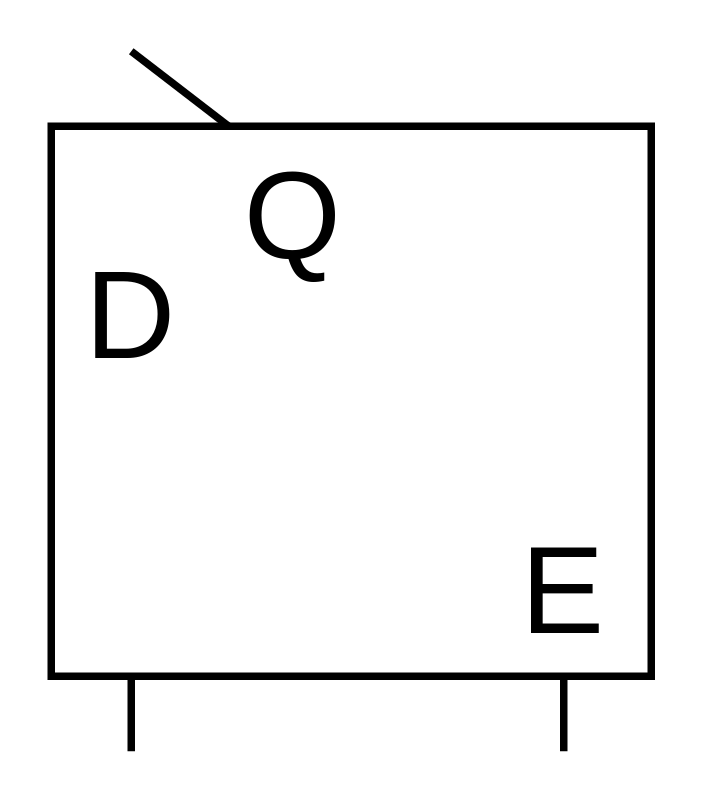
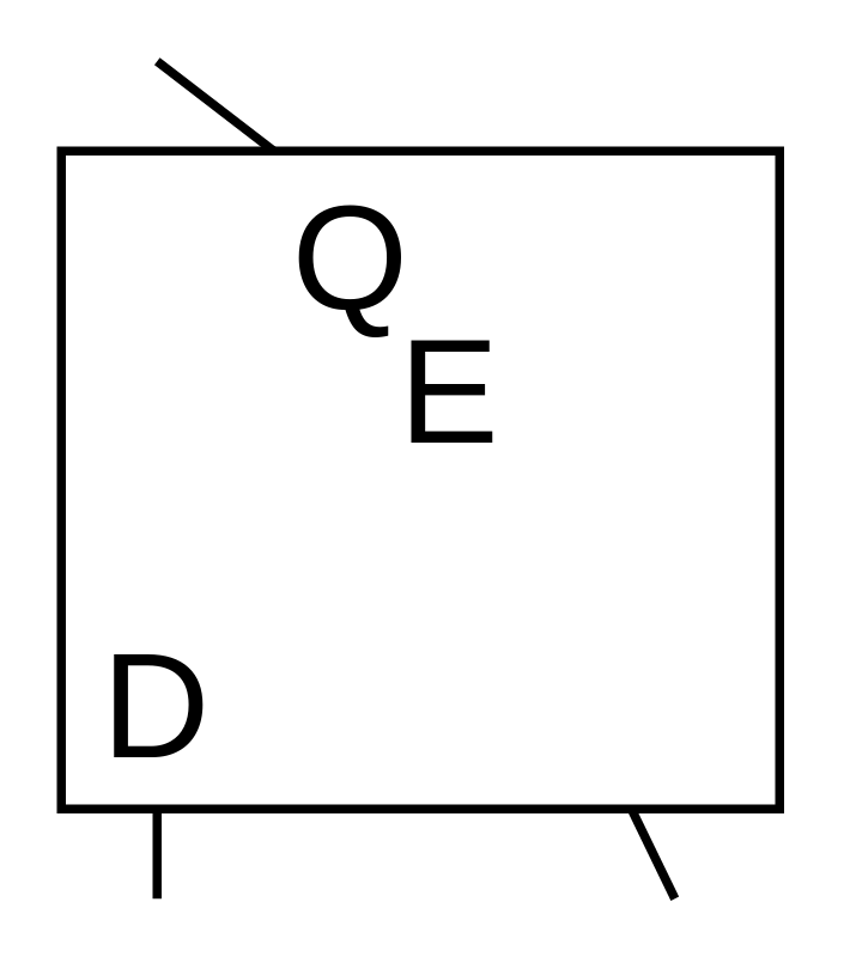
- <mxCell id="8" value="&lt;font style=&quot;font-size: 50px&quot;&gt;D&lt;/font&gt;" style="text;html=1;strokeColor=none;fillColor=none;align=center;verticalAlign=middle;whiteSpace=wrap;rounded=0;" vertex="1" parent="2"><mxGeometry x="17" y="90" width="30" height="30" as="geometry" /></mxCell>
+ <mxCell id="8" value="&lt;font style=&quot;font-size: 50px&quot;&gt;D&lt;/font&gt;" style="text;html=1;strokeColor=none;fillColor=none;align=center;verticalAlign=middle;whiteSpace=wrap;rounded=0;" vertex="1" parent="2"><mxGeometry x="17" y="200" width="30" height="30" as="geometry" /></mxCell>
- <mxCell id="9" value="&lt;font style=&quot;font-size: 50px&quot;&gt;E&lt;/font&gt;" style="text;html=1;strokeColor=none;fillColor=none;align=center;verticalAlign=middle;whiteSpace=wrap;rounded=0;" vertex="1" parent="2"><mxGeometry x="190" y="200" width="30" height="30" as="geometry" /></mxCell>
+ <mxCell id="9" value="&lt;font style=&quot;font-size: 50px&quot;&gt;E&lt;/font&gt;" style="text;html=1;strokeColor=none;fillColor=none;align=center;verticalAlign=middle;whiteSpace=wrap;rounded=0;" vertex="1" parent="2"><mxGeometry x="115" y="95" width="30" height="30" as="geometry" /></mxCell>
